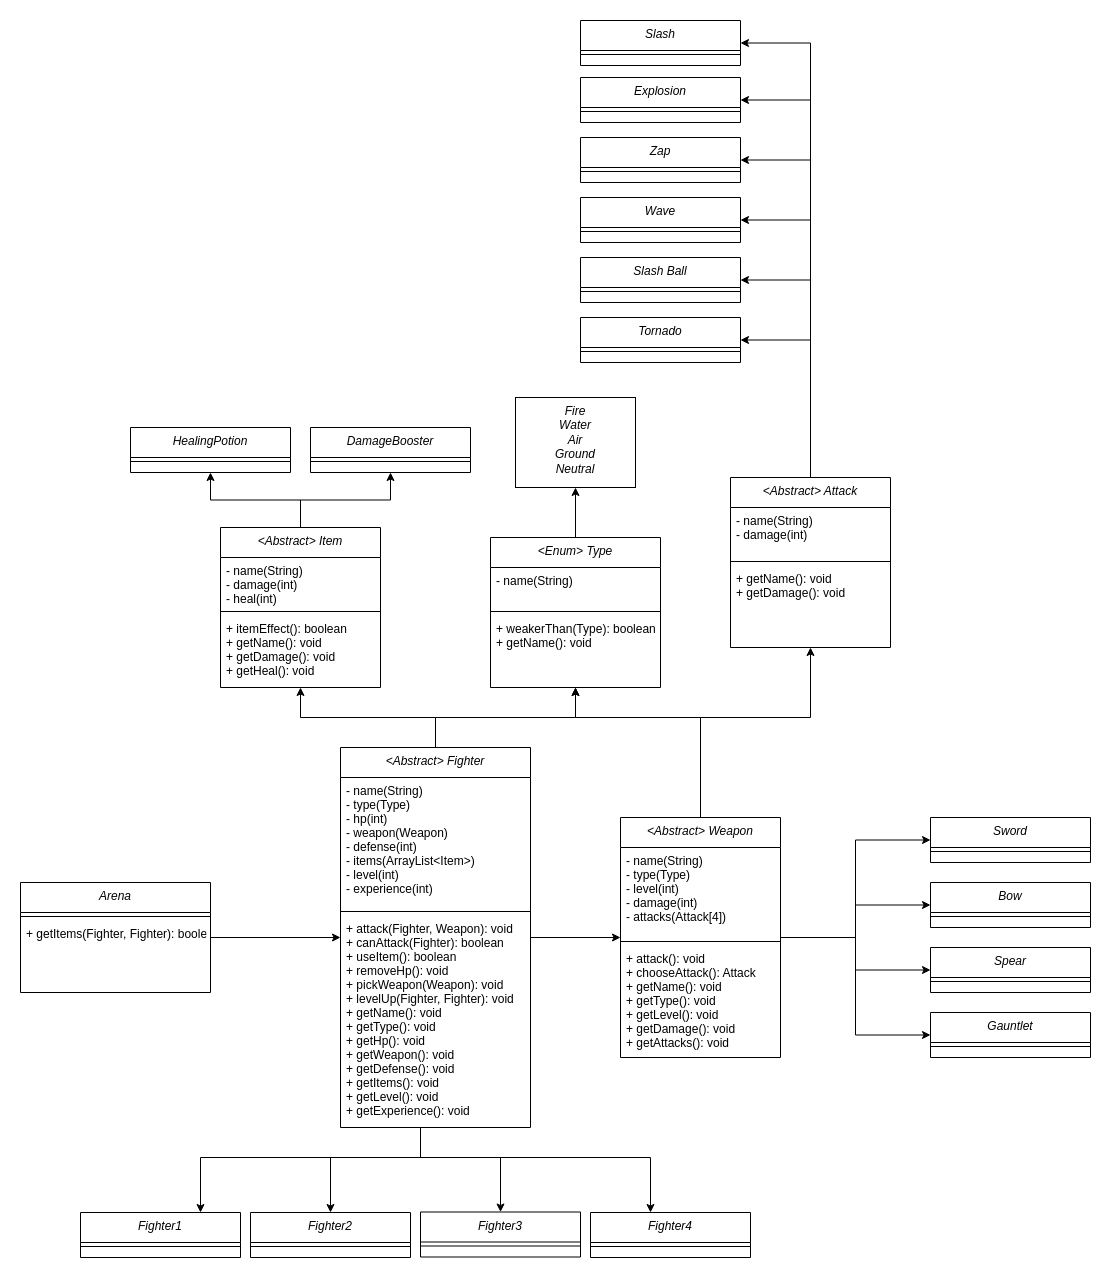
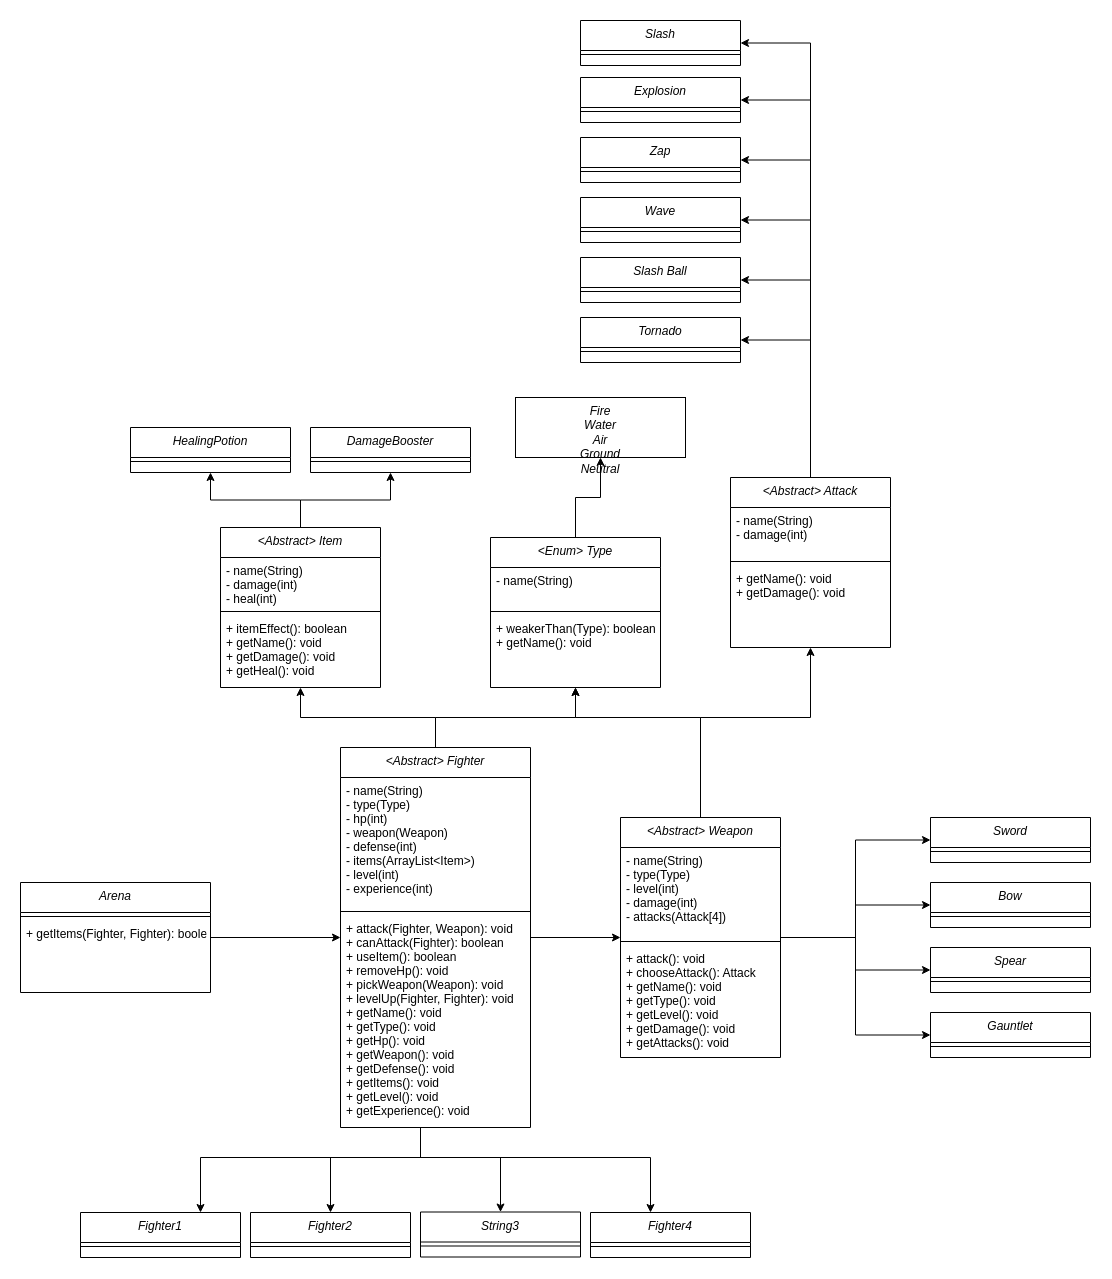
- <mxCell id="62" value="Fire&lt;br&gt;Water&lt;br&gt;Air&lt;br&gt;Ground&lt;br&gt;Neutral" style="whiteSpace=wrap;html=1;verticalAlign=top;fontStyle=2;startSize=30;rounded=0;shadow=0;strokeWidth=1;" parent="1" vertex="1"><mxGeometry x="515" y="397" width="120" height="90" as="geometry" /></mxCell>
+ <mxCell id="62" value="Fire&lt;br&gt;Water&lt;br&gt;Air&lt;br&gt;Ground&lt;br&gt;Neutral" style="whiteSpace=wrap;html=1;verticalAlign=top;fontStyle=2;startSize=30;rounded=0;shadow=0;strokeWidth=1;" parent="1" vertex="1"><mxGeometry x="515" y="397" width="170" height="60" as="geometry" /></mxCell>
- <mxCell id="48" value="Fighter3" style="swimlane;fontStyle=2;align=center;verticalAlign=top;childLayout=stackLayout;horizontal=1;startSize=30;horizontalStack=0;resizeParent=1;resizeLast=0;collapsible=1;marginBottom=0;rounded=0;shadow=0;strokeWidth=1;" parent="1" vertex="1"><mxGeometry x="420" y="1211.5" width="160" height="45" as="geometry"><mxRectangle x="230" y="140" width="160" height="26" as="alternateBounds" /></mxGeometry></mxCell>
+ <mxCell id="48" value="String3" style="swimlane;fontStyle=2;align=center;verticalAlign=top;childLayout=stackLayout;horizontal=1;startSize=30;horizontalStack=0;resizeParent=1;resizeLast=0;collapsible=1;marginBottom=0;rounded=0;shadow=0;strokeWidth=1;" parent="1" vertex="1"><mxGeometry x="420" y="1211.5" width="160" height="45" as="geometry"><mxRectangle x="230" y="140" width="160" height="26" as="alternateBounds" /></mxGeometry></mxCell>
